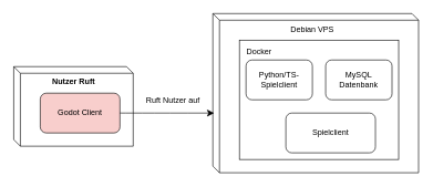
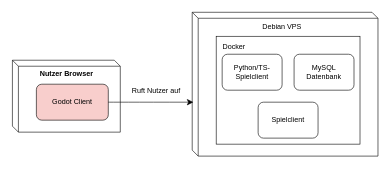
- <mxCell id="10" value="Nutzer Ruft" style="text;align=center;fontStyle=1;verticalAlign=middle;spacingLeft=3;spacingRight=3;strokeColor=none;rotatable=0;points=[[0,0.5],[1,0.5]];portConstraint=eastwest;html=1;" vertex="1" parent="1"><mxGeometry x="70" y="110" width="80" height="26" as="geometry" /></mxCell>
+ <mxCell id="10" value="Nutzer Browser" style="text;align=center;fontStyle=1;verticalAlign=middle;spacingLeft=3;spacingRight=3;strokeColor=none;rotatable=0;points=[[0,0.5],[1,0.5]];portConstraint=eastwest;html=1;" vertex="1" parent="1"><mxGeometry x="70" y="110" width="80" height="26" as="geometry" /></mxCell>
- <mxCell id="8" value="Spielclient" style="rounded=1;whiteSpace=wrap;html=1;" vertex="1" parent="1"><mxGeometry x="430" y="170" width="135" height="60" as="geometry" /></mxCell>
+ <mxCell id="8" value="Spielclient" style="rounded=1;whiteSpace=wrap;html=1;" vertex="1" parent="1"><mxGeometry x="430" y="170" width="100" height="60" as="geometry" /></mxCell>
